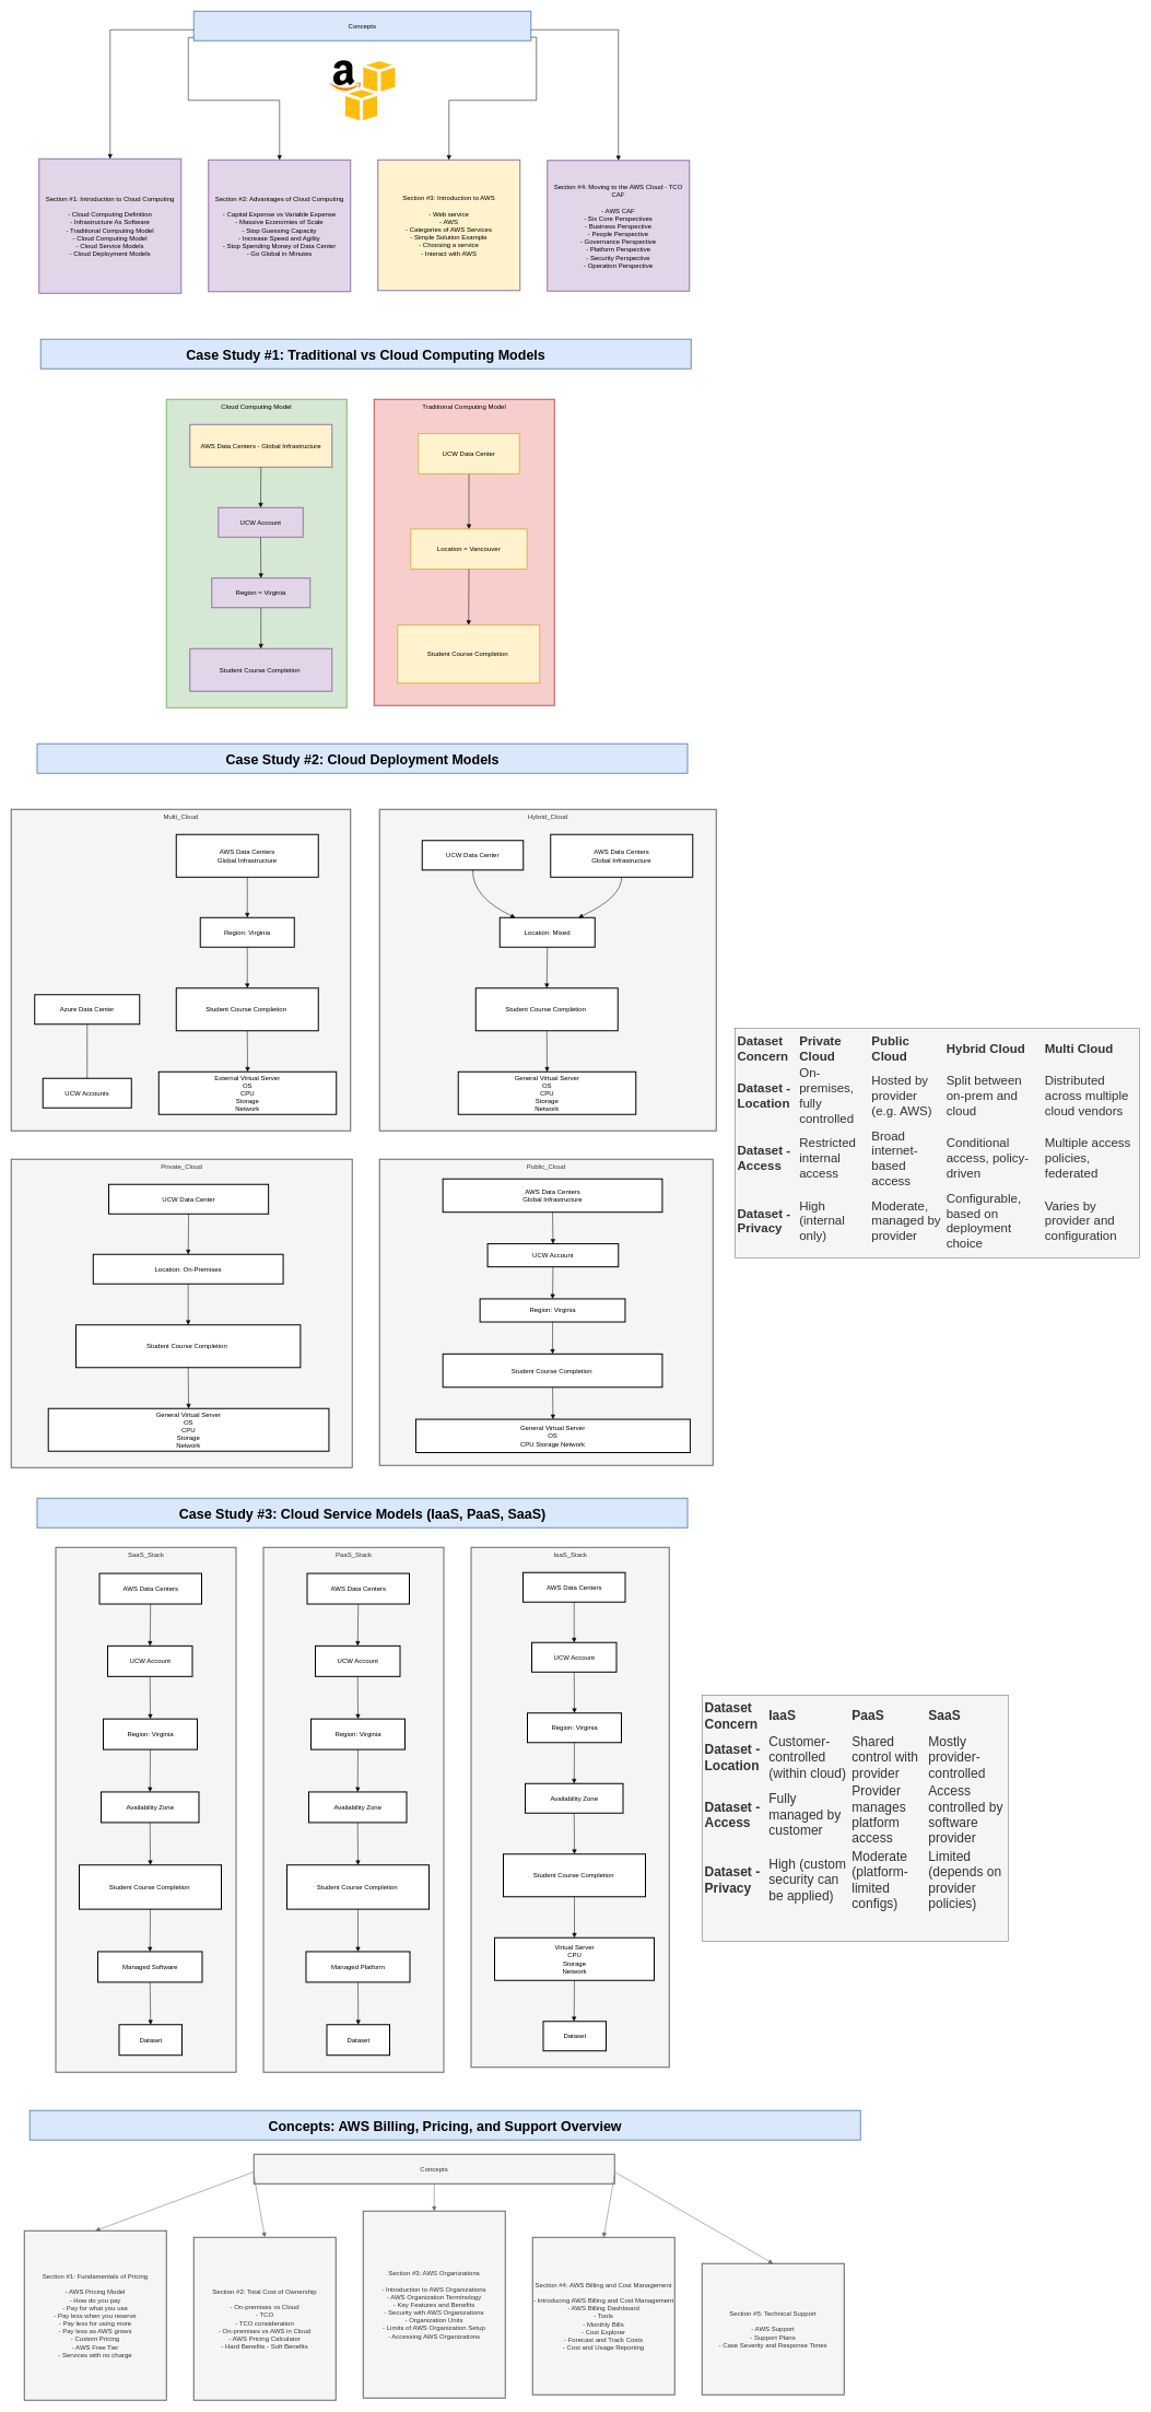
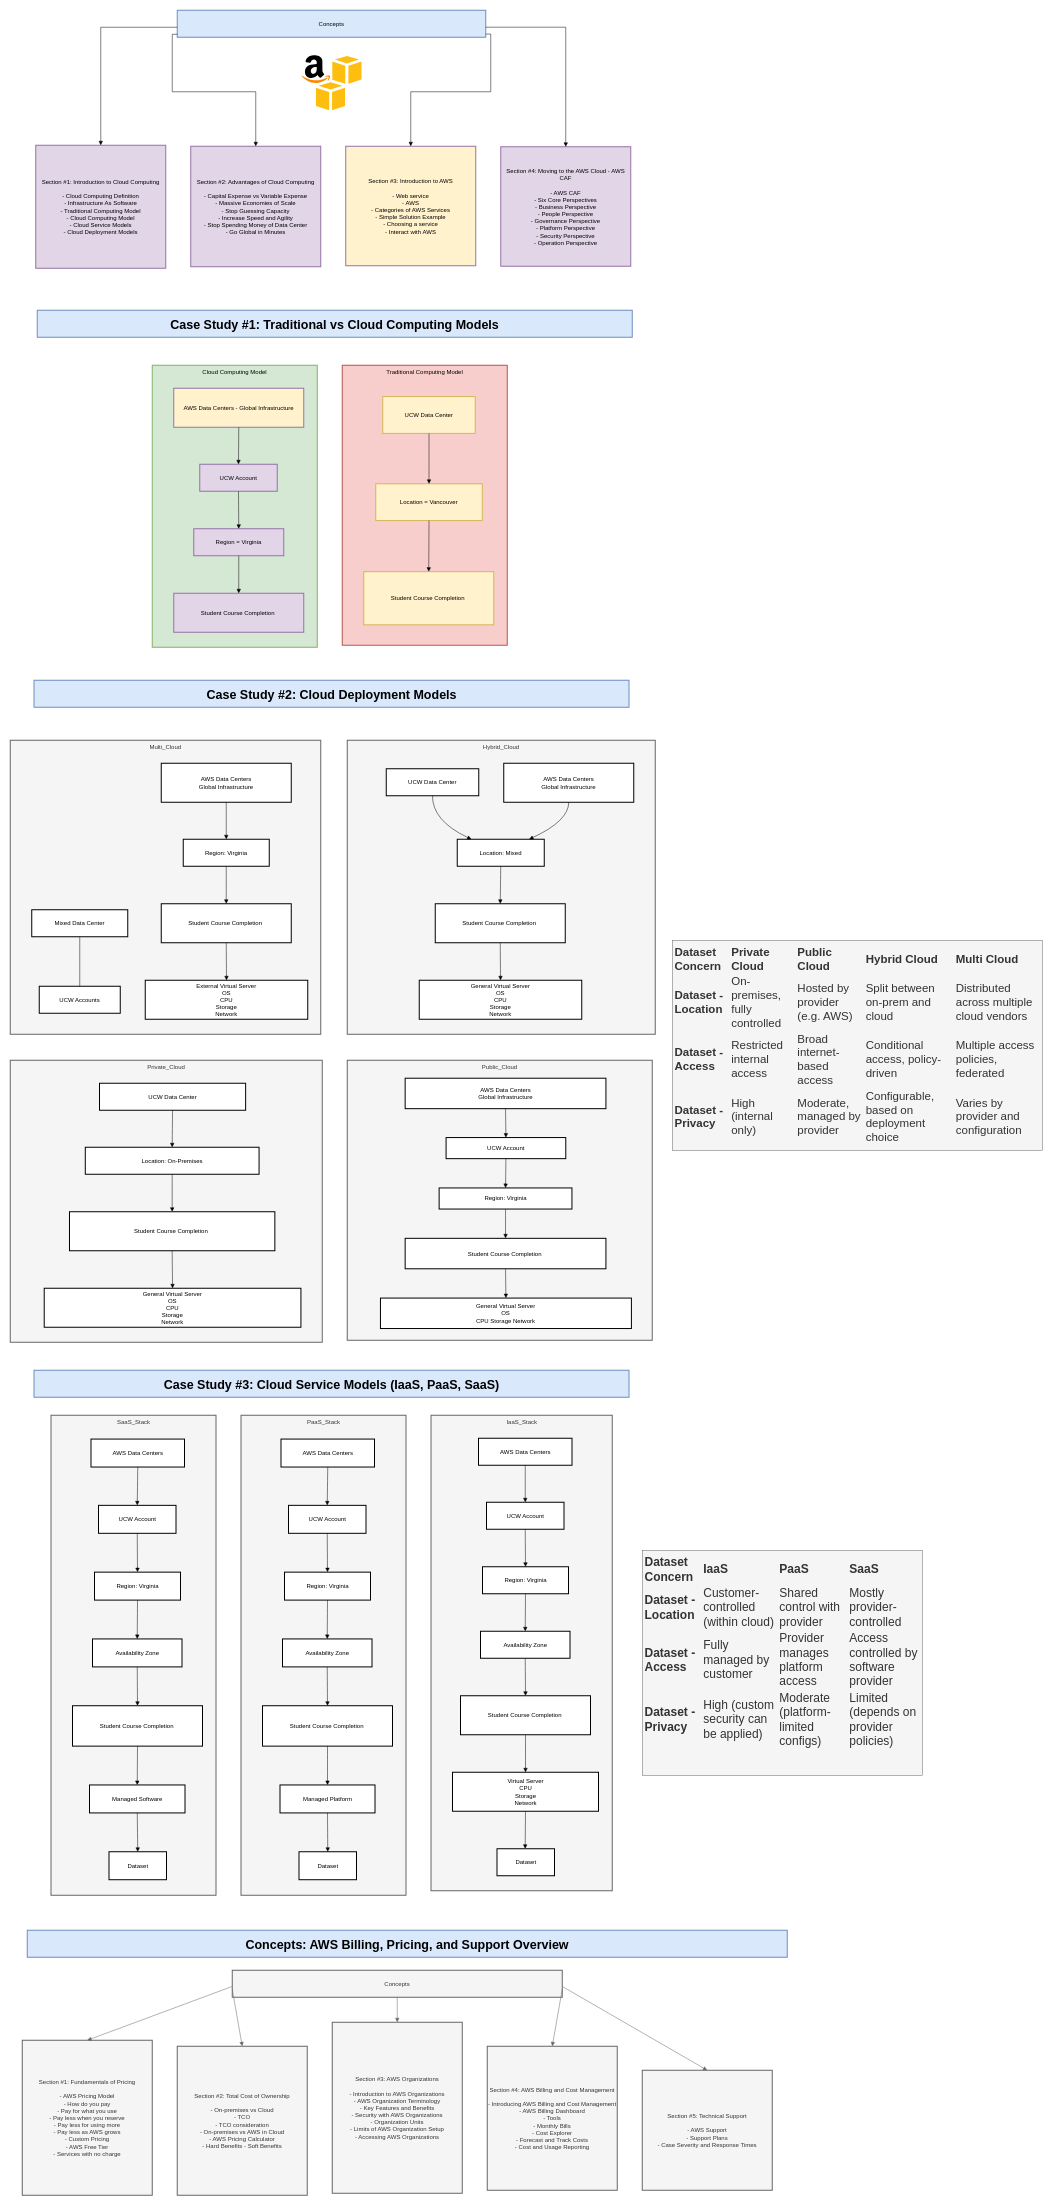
- <mxCell id="6" value="Section #4: Moving to the AWS Cloud - TCO CAF&#10;&#10;- AWS CAF&#10;- Six Core Perspectives&#10;- Business Perspective&#10;- People Perspective&#10;- Governance Perspective&#10;- Platform Perspective&#10;- Security Perspective&#10;- Operation Perspective" style="whiteSpace=wrap;strokeWidth=2;fillColor=#e1d5e7;strokeColor=#9673a6;" parent="1" vertex="1"><mxGeometry x="1001" y="293" width="260" height="239" as="geometry" /></mxCell>
+ <mxCell id="6" value="Section #4: Moving to the AWS Cloud - AWS CAF&#10;&#10;- AWS CAF&#10;- Six Core Perspectives&#10;- Business Perspective&#10;- People Perspective&#10;- Governance Perspective&#10;- Platform Perspective&#10;- Security Perspective&#10;- Operation Perspective" style="whiteSpace=wrap;strokeWidth=2;fillColor=#e1d5e7;strokeColor=#9673a6;" parent="1" vertex="1"><mxGeometry x="1001" y="293" width="260" height="239" as="geometry" /></mxCell>
- <mxCell id="29" value="Azure Data Center" style="whiteSpace=wrap;strokeWidth=2;" parent="28" vertex="1"><mxGeometry x="43" y="339" width="192" height="54" as="geometry" /></mxCell>
+ <mxCell id="29" value="Mixed Data Center" style="whiteSpace=wrap;strokeWidth=2;" parent="28" vertex="1"><mxGeometry x="43" y="339" width="192" height="54" as="geometry" /></mxCell>
